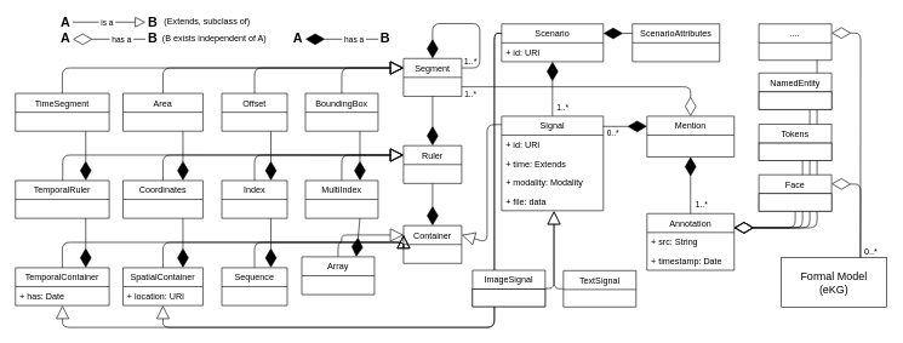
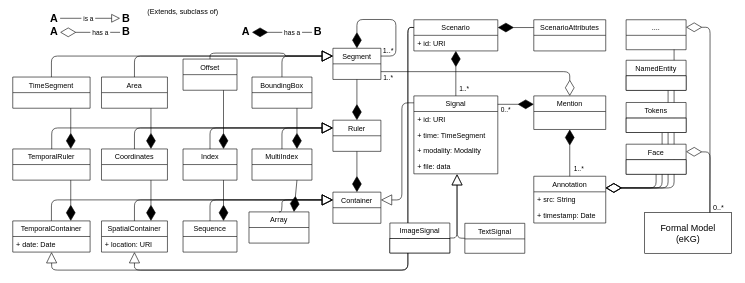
- <mxCell id="84" value="(Extends, subclass of)" style="text;html=1;strokeColor=none;fillColor=none;align=center;verticalAlign=middle;whiteSpace=wrap;rounded=0;" parent="1" vertex="1"><mxGeometry x="219" y="20" width="130" height="20" as="geometry" /></mxCell>
+ <mxCell id="84" value="(Extends, subclass of)" style="text;html=1;strokeColor=none;fillColor=none;align=center;verticalAlign=middle;whiteSpace=wrap;rounded=0;" parent="1" vertex="1"><mxGeometry x="239" y="10" width="130" height="20" as="geometry" /></mxCell>
- <mxCell id="83" value="(B exists independent of A)" style="text;html=1;strokeColor=none;fillColor=none;align=center;verticalAlign=middle;whiteSpace=wrap;rounded=0;" parent="1" vertex="1"><mxGeometry x="219" y="43.44" width="150" height="20" as="geometry" /></mxCell>
- <mxCell id="10" value="ScenarioAttributes" style="swimlane;fontStyle=0;childLayout=stackLayout;horizontal=1;startSize=26;fillColor=none;horizontalStack=0;resizeParent=1;resizeParentMax=0;resizeLast=0;collapsible=1;marginBottom=0;" parent="1" vertex="1"><mxGeometry x="869" y="32.44" width="120" height="52" as="geometry" /></mxCell>
+ <mxCell id="10" value="ScenarioAttributes" style="swimlane;fontStyle=0;childLayout=stackLayout;horizontal=1;startSize=26;fillColor=none;horizontalStack=0;resizeParent=1;resizeParentMax=0;resizeLast=0;collapsible=1;marginBottom=0;" parent="1" vertex="1"><mxGeometry x="889" y="32.44" width="120" height="52" as="geometry" /></mxCell>
- <mxCell id="27" value="Offset" style="swimlane;fontStyle=0;childLayout=stackLayout;horizontal=1;startSize=26;fillColor=none;horizontalStack=0;resizeParent=1;resizeParentMax=0;resizeLast=0;collapsible=1;marginBottom=0;" parent="1" vertex="1"><mxGeometry x="304" y="128" width="90" height="52" as="geometry" /></mxCell>
+ <mxCell id="27" value="Offset" style="swimlane;fontStyle=0;childLayout=stackLayout;horizontal=1;startSize=26;fillColor=none;horizontalStack=0;resizeParent=1;resizeParentMax=0;resizeLast=0;collapsible=1;marginBottom=0;" parent="1" vertex="1"><mxGeometry x="304" y="98" width="90" height="52" as="geometry" /></mxCell>
- <mxCell id="7" value="+ time: Extends" style="text;strokeColor=none;fillColor=none;align=left;verticalAlign=top;spacingLeft=4;spacingRight=4;overflow=hidden;rotatable=0;points=[[0,0.5],[1,0.5]];portConstraint=eastwest;" parent="5" vertex="1"><mxGeometry y="52" width="140" height="26" as="geometry" /></mxCell>
+ <mxCell id="7" value="+ time: TimeSegment" style="text;strokeColor=none;fillColor=none;align=left;verticalAlign=top;spacingLeft=4;spacingRight=4;overflow=hidden;rotatable=0;points=[[0,0.5],[1,0.5]];portConstraint=eastwest;" parent="5" vertex="1"><mxGeometry y="52" width="140" height="26" as="geometry" /></mxCell>
- <mxCell id="12" value="Container" style="swimlane;fontStyle=0;childLayout=stackLayout;horizontal=1;startSize=26;fillColor=none;horizontalStack=0;resizeParent=1;resizeParentMax=0;resizeLast=0;collapsible=1;marginBottom=0;" parent="1" vertex="1"><mxGeometry x="554" y="309.94" width="80" height="52" as="geometry" /></mxCell>
+ <mxCell id="12" value="Container" style="swimlane;fontStyle=0;childLayout=stackLayout;horizontal=1;startSize=26;fillColor=none;horizontalStack=0;resizeParent=1;resizeParentMax=0;resizeLast=0;collapsible=1;marginBottom=0;" parent="1" vertex="1"><mxGeometry x="554" y="319.94" width="80" height="52" as="geometry" /></mxCell>
- <mxCell id="14" value="+ has: Date" style="text;strokeColor=none;fillColor=none;align=left;verticalAlign=top;spacingLeft=4;spacingRight=4;overflow=hidden;rotatable=0;points=[[0,0.5],[1,0.5]];portConstraint=eastwest;" parent="13" vertex="1"><mxGeometry y="26" width="129" height="26" as="geometry" /></mxCell>
+ <mxCell id="14" value="+ date: Date" style="text;strokeColor=none;fillColor=none;align=left;verticalAlign=top;spacingLeft=4;spacingRight=4;overflow=hidden;rotatable=0;points=[[0,0.5],[1,0.5]];portConstraint=eastwest;" parent="13" vertex="1"><mxGeometry y="26" width="129" height="26" as="geometry" /></mxCell>
